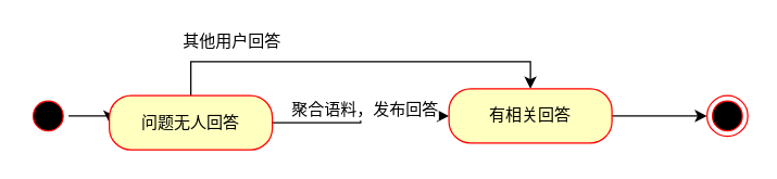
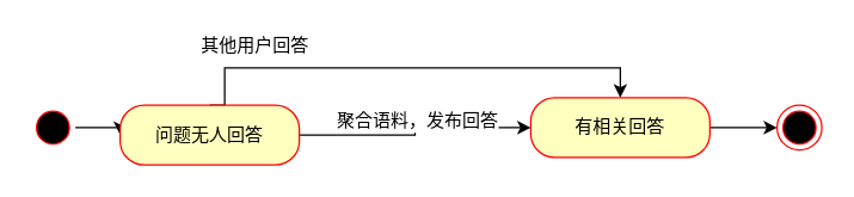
- <mxCell id="9" value="有相关回答" style="rounded=1;whiteSpace=wrap;html=1;arcSize=40;fontColor=#000000;fillColor=#ffffc0;strokeColor=#ff0000;" vertex="1" parent="1"><mxGeometry x="330" y="65" width="120" height="40" as="geometry" /></mxCell>
+ <mxCell id="9" value="有相关回答" style="rounded=1;whiteSpace=wrap;html=1;arcSize=40;fontColor=#000000;fillColor=#ffffc0;strokeColor=#ff0000;" vertex="1" parent="1"><mxGeometry x="355" y="65" width="120" height="40" as="geometry" /></mxCell>
